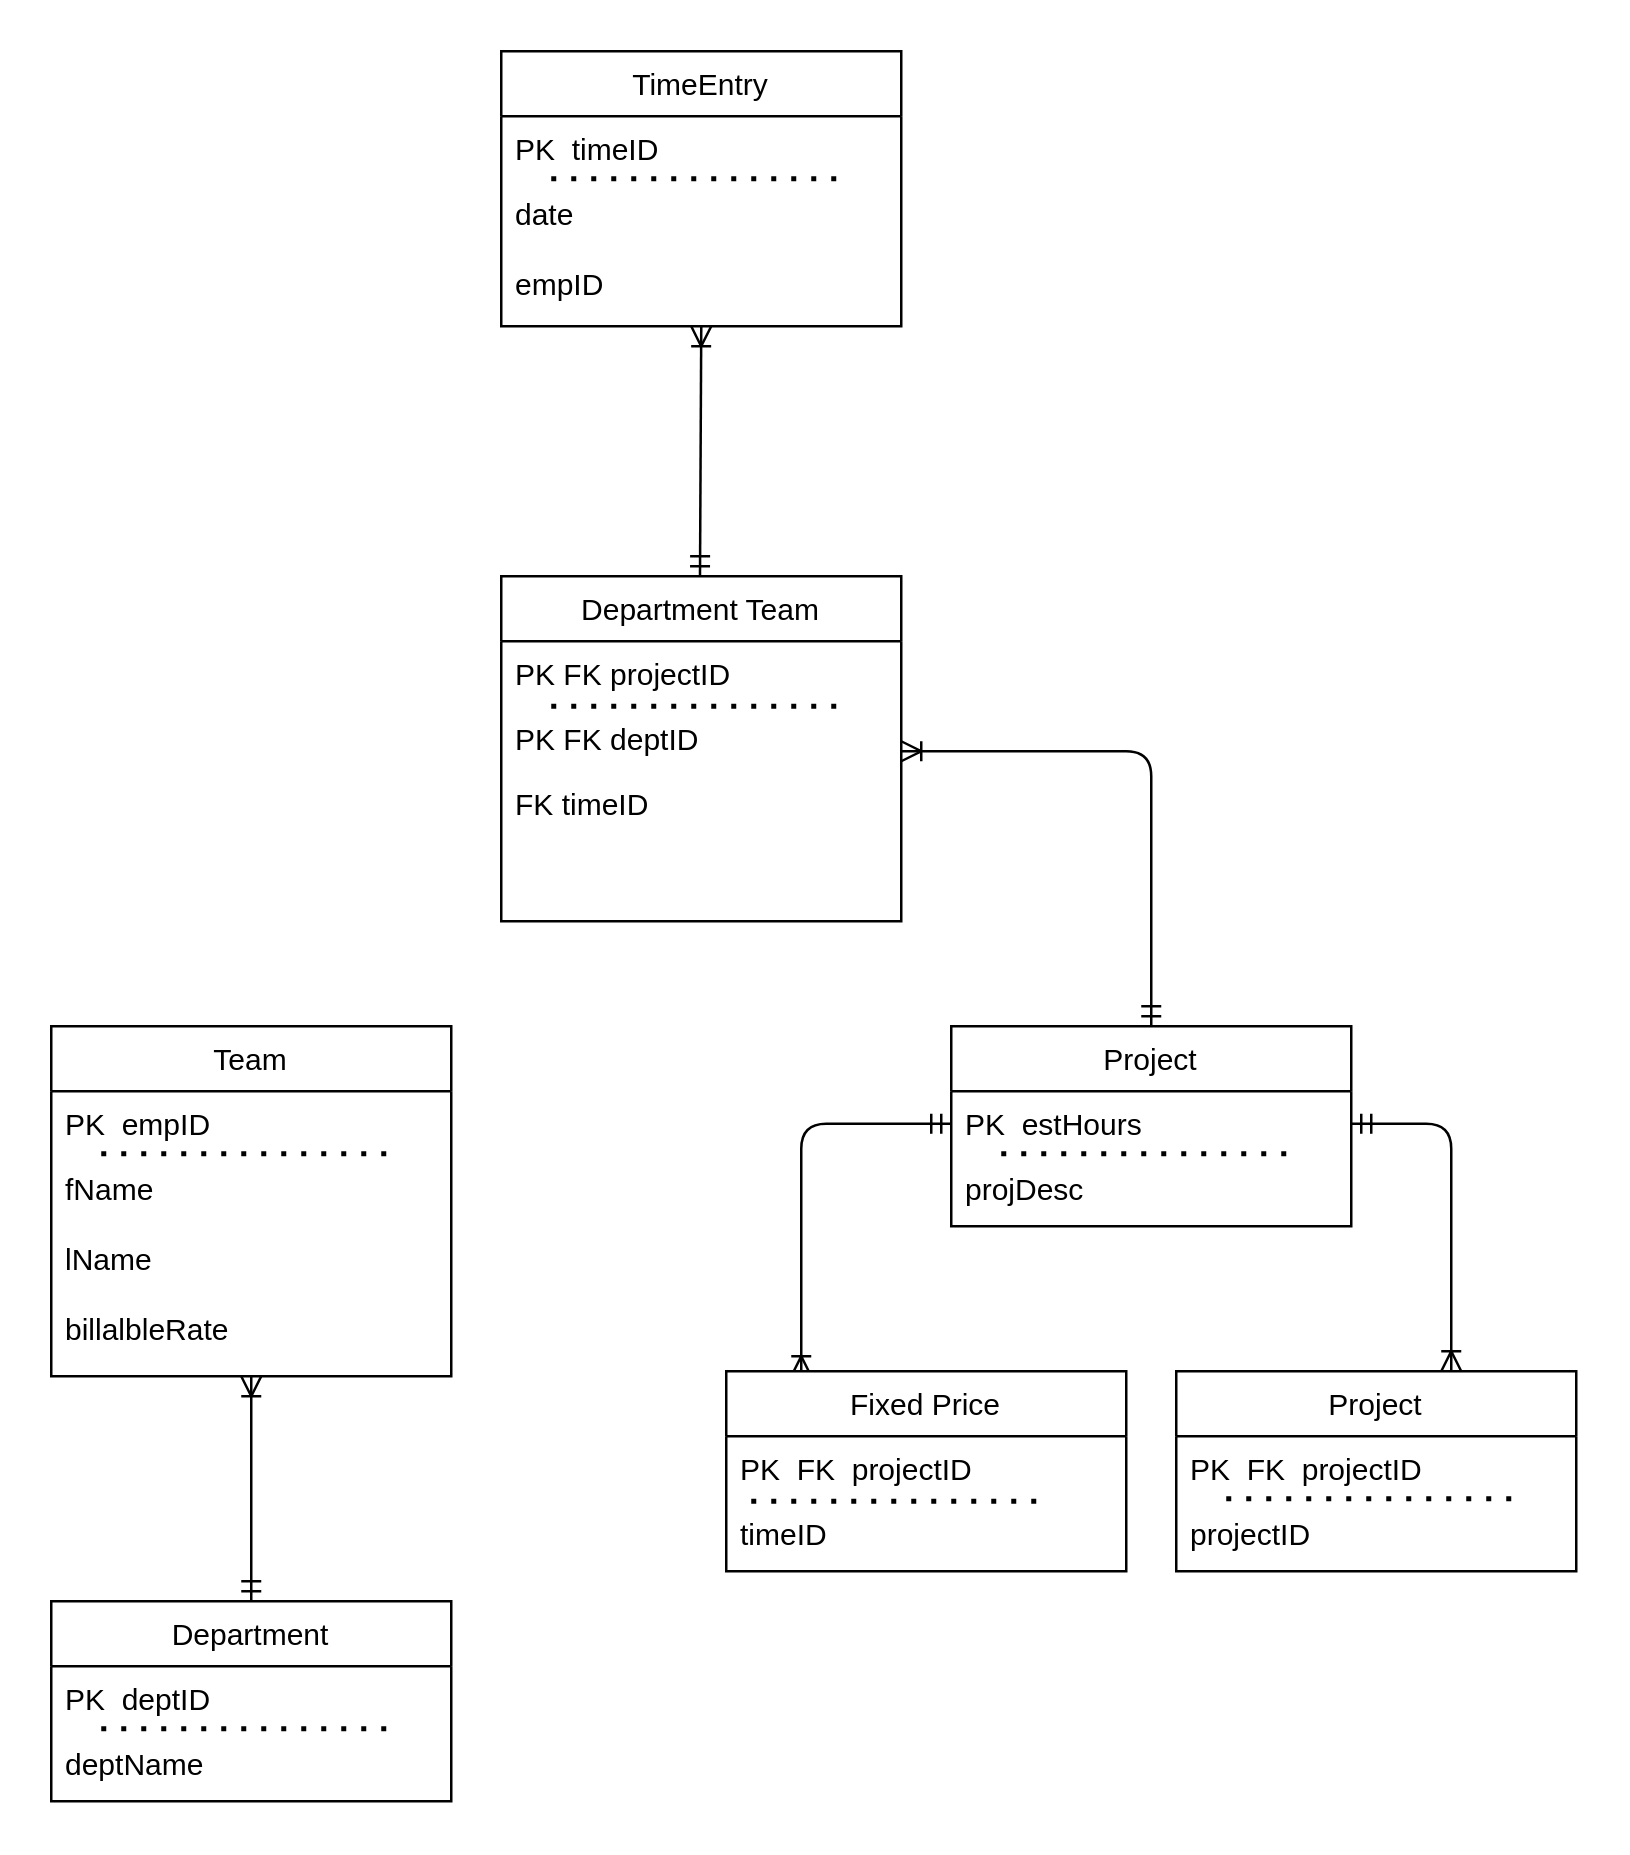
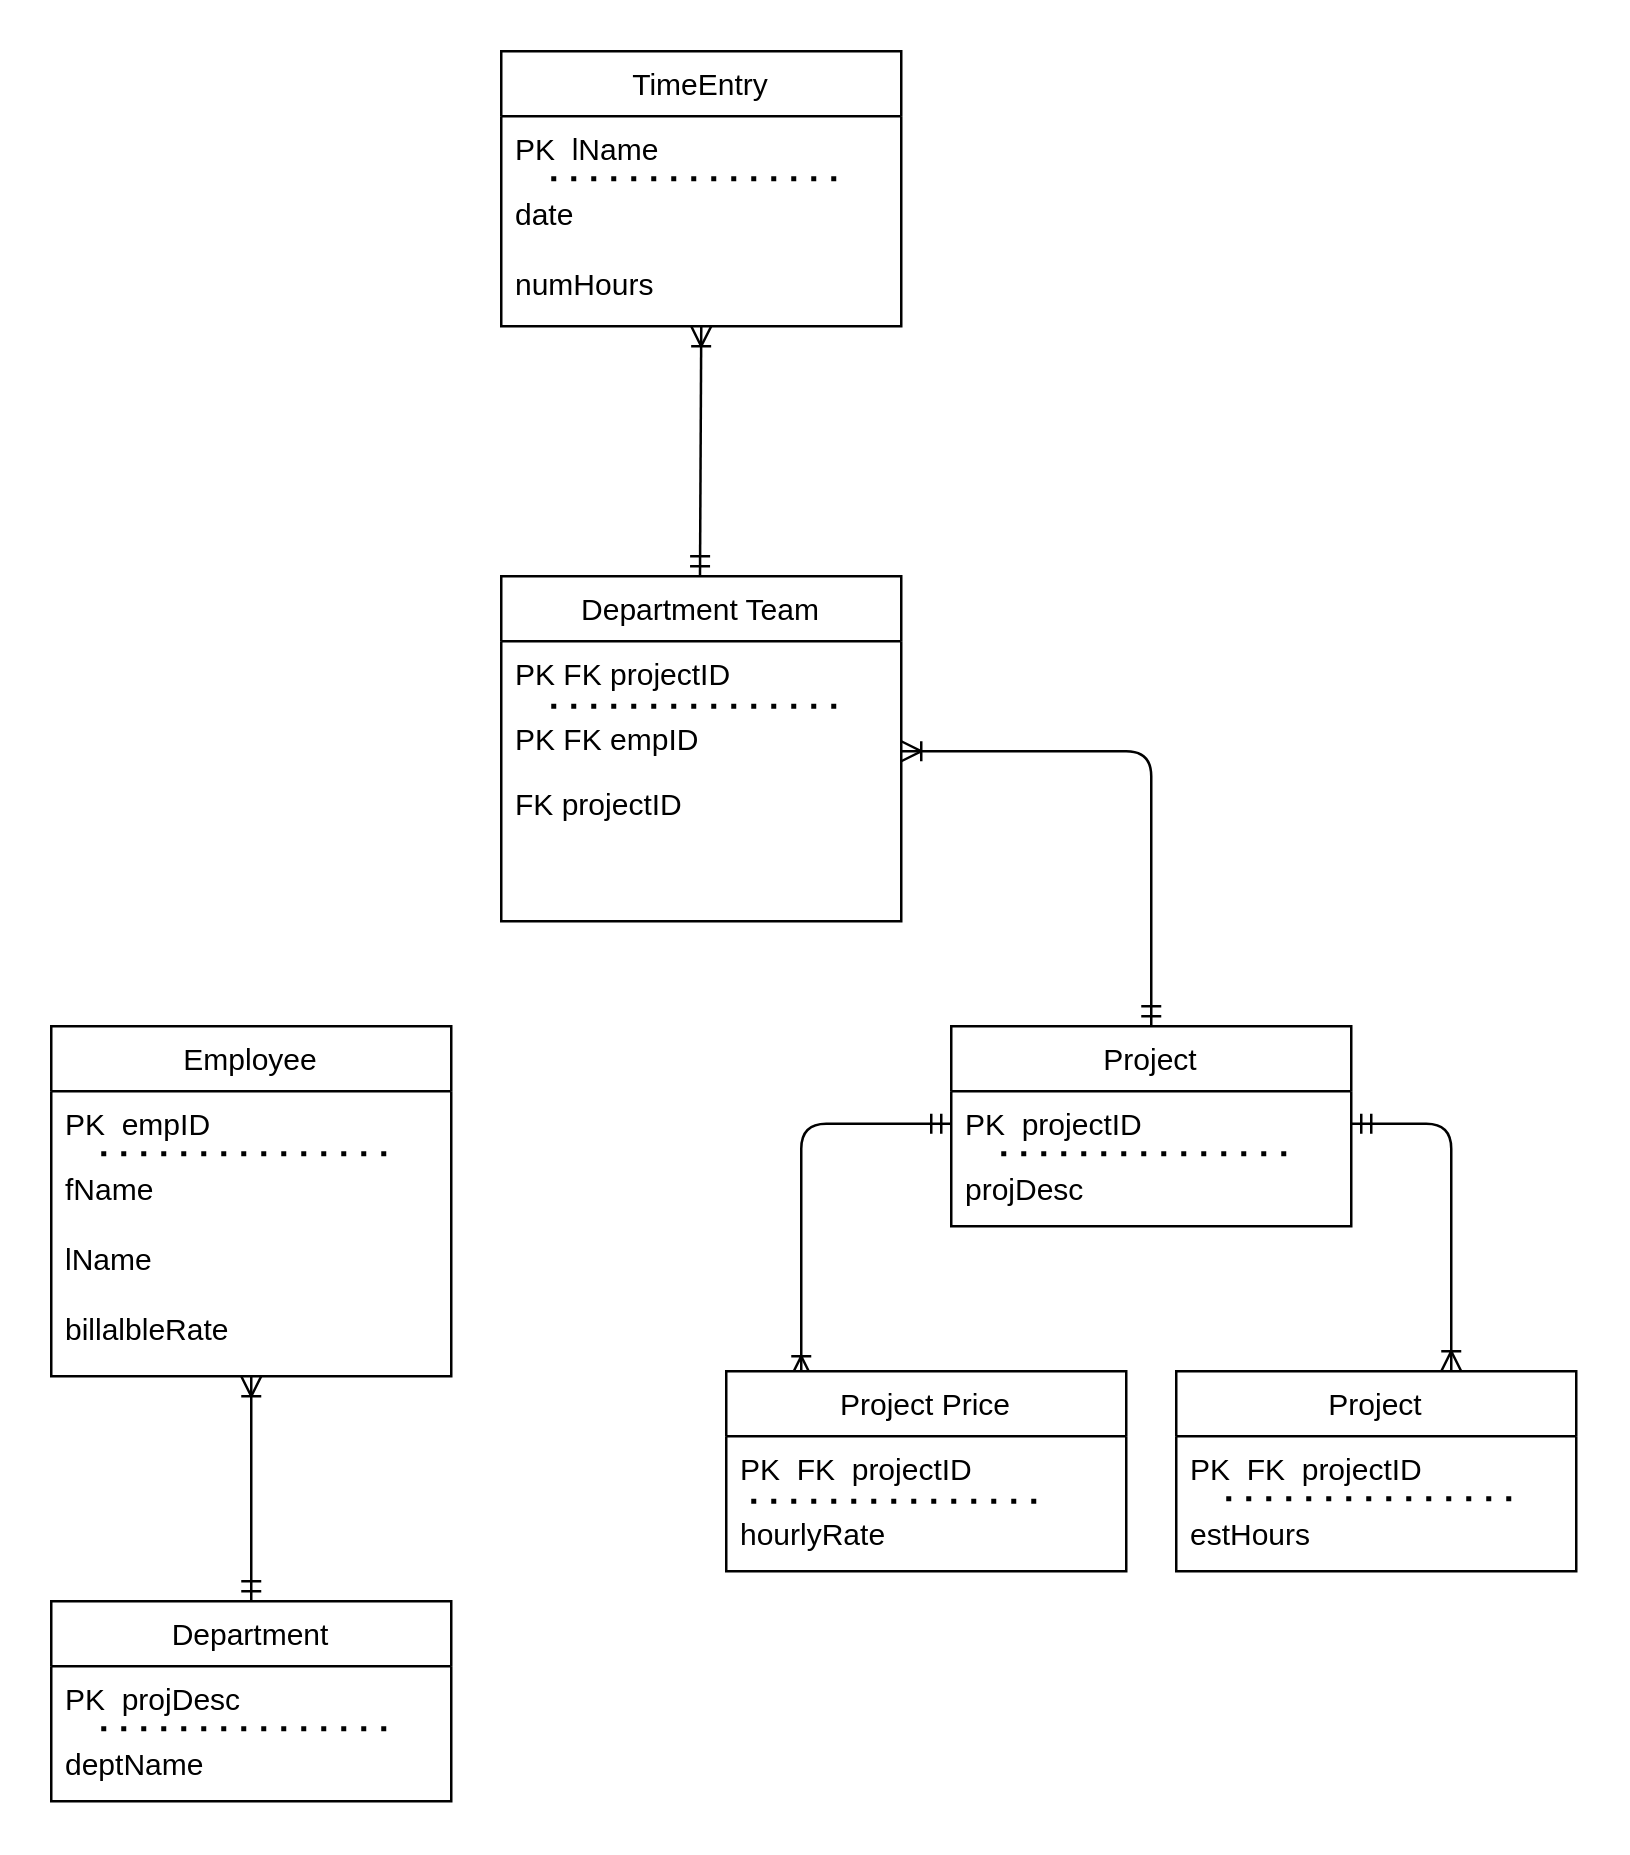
- <mxCell id="35" value="PK  timeID" style="text;align=left;verticalAlign=top;spacingLeft=4;spacingRight=4;overflow=hidden;rotatable=0;points=[[0,0.5],[1,0.5]];portConstraint=eastwest;" vertex="1" parent="34"><mxGeometry y="26" width="160" height="26" as="geometry" /></mxCell>
+ <mxCell id="35" value="PK  lName" style="text;align=left;verticalAlign=top;spacingLeft=4;spacingRight=4;overflow=hidden;rotatable=0;points=[[0,0.5],[1,0.5]];portConstraint=eastwest;" vertex="1" parent="34"><mxGeometry y="26" width="160" height="26" as="geometry" /></mxCell>
- <mxCell id="38" value="empID" style="text;align=left;verticalAlign=top;spacingLeft=4;spacingRight=4;overflow=hidden;rotatable=0;points=[[0,0.5],[1,0.5]];portConstraint=eastwest;" vertex="1" parent="34"><mxGeometry y="80" width="160" height="28" as="geometry" /></mxCell>
+ <mxCell id="38" value="numHours" style="text;align=left;verticalAlign=top;spacingLeft=4;spacingRight=4;overflow=hidden;rotatable=0;points=[[0,0.5],[1,0.5]];portConstraint=eastwest;" vertex="1" parent="34"><mxGeometry y="80" width="160" height="28" as="geometry" /></mxCell>
- <mxCell id="5" value="PK FK deptID" style="text;align=left;verticalAlign=top;spacingLeft=4;spacingRight=4;overflow=hidden;rotatable=0;points=[[0,0.5],[1,0.5]];portConstraint=eastwest;" parent="2" vertex="1"><mxGeometry y="52" width="160" height="26" as="geometry" /></mxCell>
+ <mxCell id="5" value="PK FK empID" style="text;align=left;verticalAlign=top;spacingLeft=4;spacingRight=4;overflow=hidden;rotatable=0;points=[[0,0.5],[1,0.5]];portConstraint=eastwest;" parent="2" vertex="1"><mxGeometry y="52" width="160" height="26" as="geometry" /></mxCell>
- <mxCell id="6" value="FK timeID" style="text;align=left;verticalAlign=top;spacingLeft=4;spacingRight=4;overflow=hidden;rotatable=0;points=[[0,0.5],[1,0.5]];portConstraint=eastwest;" vertex="1" parent="2"><mxGeometry y="78" width="160" height="26" as="geometry" /></mxCell>
+ <mxCell id="6" value="FK projectID" style="text;align=left;verticalAlign=top;spacingLeft=4;spacingRight=4;overflow=hidden;rotatable=0;points=[[0,0.5],[1,0.5]];portConstraint=eastwest;" vertex="1" parent="2"><mxGeometry y="78" width="160" height="26" as="geometry" /></mxCell>
- <mxCell id="22" value="Team" style="swimlane;fontStyle=0;align=center;verticalAlign=top;childLayout=stackLayout;horizontal=1;startSize=26;horizontalStack=0;resizeParent=1;resizeLast=0;collapsible=1;marginBottom=0;rounded=0;shadow=0;strokeWidth=1;" vertex="1" parent="1"><mxGeometry x="20" y="410" width="160" height="140" as="geometry"><mxRectangle x="340" y="380" width="170" height="26" as="alternateBounds" /></mxGeometry></mxCell>
+ <mxCell id="22" value="Employee" style="swimlane;fontStyle=0;align=center;verticalAlign=top;childLayout=stackLayout;horizontal=1;startSize=26;horizontalStack=0;resizeParent=1;resizeLast=0;collapsible=1;marginBottom=0;rounded=0;shadow=0;strokeWidth=1;" vertex="1" parent="1"><mxGeometry x="20" y="410" width="160" height="140" as="geometry"><mxRectangle x="340" y="380" width="170" height="26" as="alternateBounds" /></mxGeometry></mxCell>
- <mxCell id="8" value="PK  estHours" style="text;align=left;verticalAlign=top;spacingLeft=4;spacingRight=4;overflow=hidden;rotatable=0;points=[[0,0.5],[1,0.5]];portConstraint=eastwest;" parent="7" vertex="1"><mxGeometry y="26" width="160" height="26" as="geometry" /></mxCell>
+ <mxCell id="8" value="PK  projectID" style="text;align=left;verticalAlign=top;spacingLeft=4;spacingRight=4;overflow=hidden;rotatable=0;points=[[0,0.5],[1,0.5]];portConstraint=eastwest;" parent="7" vertex="1"><mxGeometry y="26" width="160" height="26" as="geometry" /></mxCell>
- <mxCell id="17" value="Fixed Price" style="swimlane;fontStyle=0;align=center;verticalAlign=top;childLayout=stackLayout;horizontal=1;startSize=26;horizontalStack=0;resizeParent=1;resizeLast=0;collapsible=1;marginBottom=0;rounded=0;shadow=0;strokeWidth=1;" vertex="1" parent="1"><mxGeometry x="290" y="548" width="160" height="80" as="geometry"><mxRectangle x="340" y="380" width="170" height="26" as="alternateBounds" /></mxGeometry></mxCell>
+ <mxCell id="17" value="Project Price" style="swimlane;fontStyle=0;align=center;verticalAlign=top;childLayout=stackLayout;horizontal=1;startSize=26;horizontalStack=0;resizeParent=1;resizeLast=0;collapsible=1;marginBottom=0;rounded=0;shadow=0;strokeWidth=1;" vertex="1" parent="1"><mxGeometry x="290" y="548" width="160" height="80" as="geometry"><mxRectangle x="340" y="380" width="170" height="26" as="alternateBounds" /></mxGeometry></mxCell>
- <mxCell id="20" value="timeID" style="text;align=left;verticalAlign=top;spacingLeft=4;spacingRight=4;overflow=hidden;rotatable=0;points=[[0,0.5],[1,0.5]];portConstraint=eastwest;" vertex="1" parent="17"><mxGeometry y="52" width="160" height="26" as="geometry" /></mxCell>
+ <mxCell id="20" value="hourlyRate" style="text;align=left;verticalAlign=top;spacingLeft=4;spacingRight=4;overflow=hidden;rotatable=0;points=[[0,0.5],[1,0.5]];portConstraint=eastwest;" vertex="1" parent="17"><mxGeometry y="52" width="160" height="26" as="geometry" /></mxCell>
- <mxCell id="16" value="projectID" style="text;align=left;verticalAlign=top;spacingLeft=4;spacingRight=4;overflow=hidden;rotatable=0;points=[[0,0.5],[1,0.5]];portConstraint=eastwest;" vertex="1" parent="13"><mxGeometry y="52" width="160" height="26" as="geometry" /></mxCell>
+ <mxCell id="16" value="estHours" style="text;align=left;verticalAlign=top;spacingLeft=4;spacingRight=4;overflow=hidden;rotatable=0;points=[[0,0.5],[1,0.5]];portConstraint=eastwest;" vertex="1" parent="13"><mxGeometry y="52" width="160" height="26" as="geometry" /></mxCell>
- <mxCell id="30" value="PK  deptID" style="text;align=left;verticalAlign=top;spacingLeft=4;spacingRight=4;overflow=hidden;rotatable=0;points=[[0,0.5],[1,0.5]];portConstraint=eastwest;" vertex="1" parent="29"><mxGeometry y="26" width="160" height="26" as="geometry" /></mxCell>
+ <mxCell id="30" value="PK  projDesc" style="text;align=left;verticalAlign=top;spacingLeft=4;spacingRight=4;overflow=hidden;rotatable=0;points=[[0,0.5],[1,0.5]];portConstraint=eastwest;" vertex="1" parent="29"><mxGeometry y="26" width="160" height="26" as="geometry" /></mxCell>
